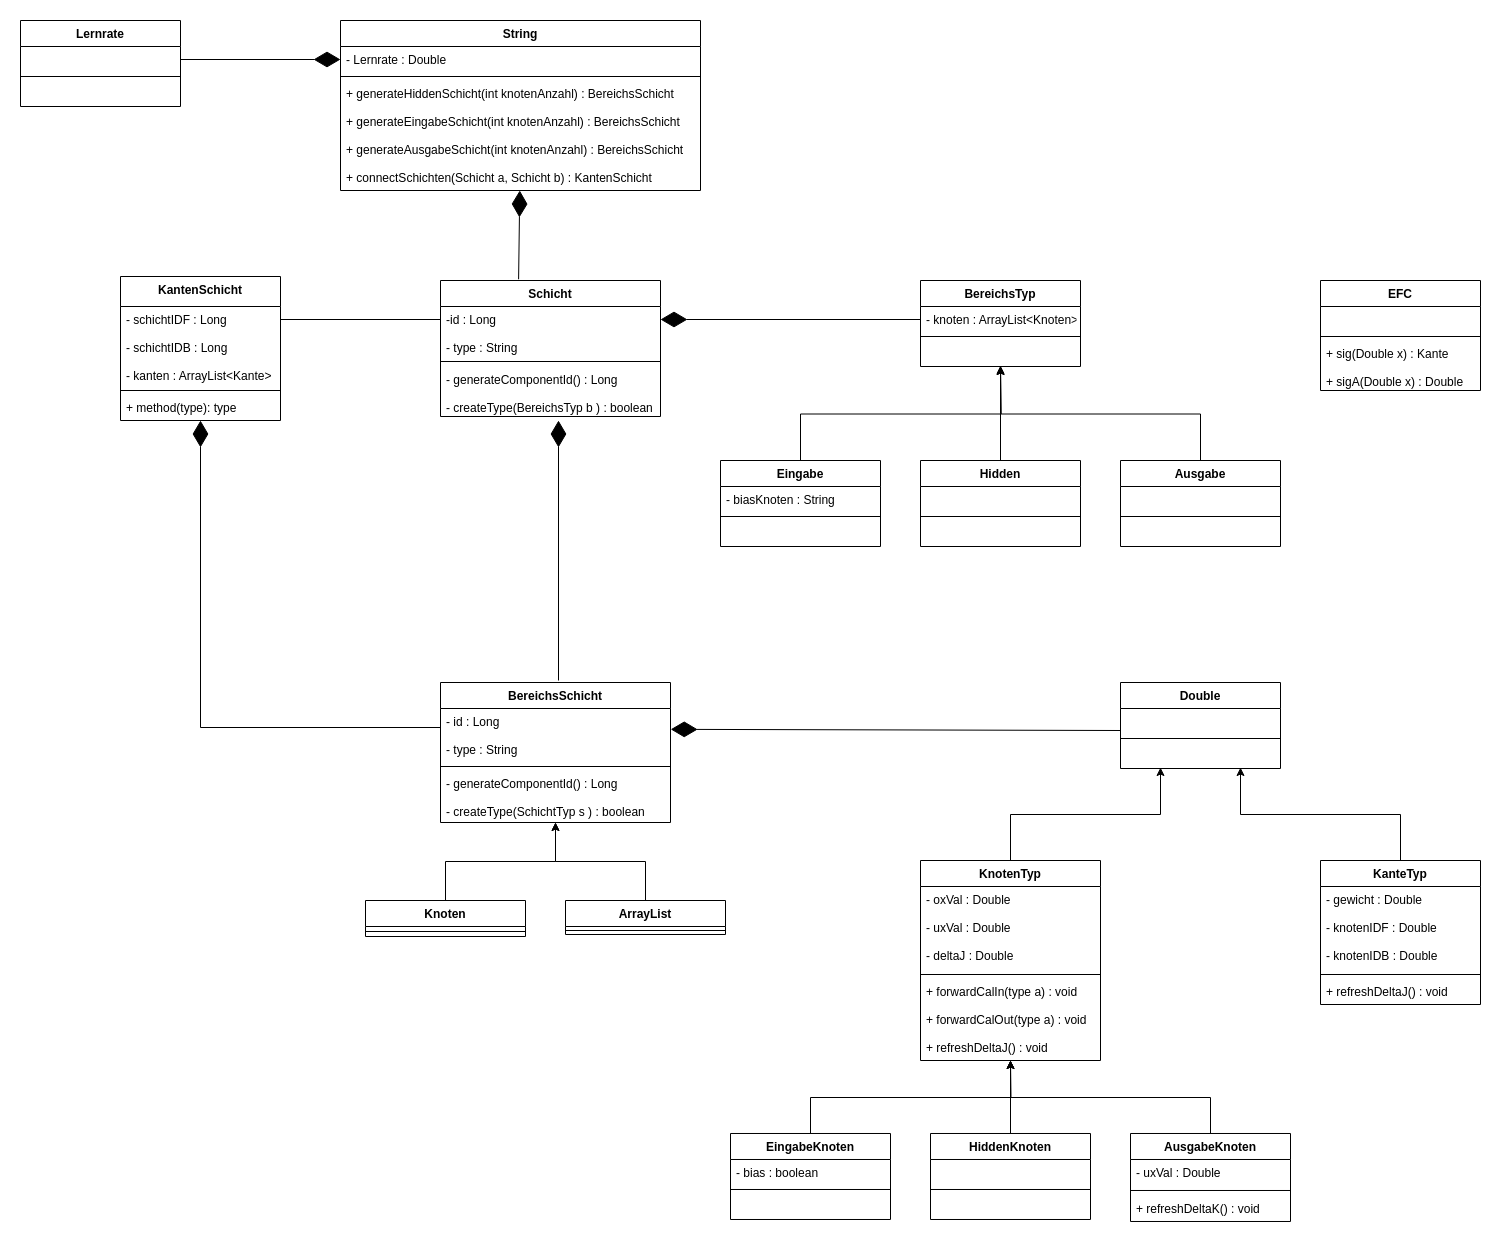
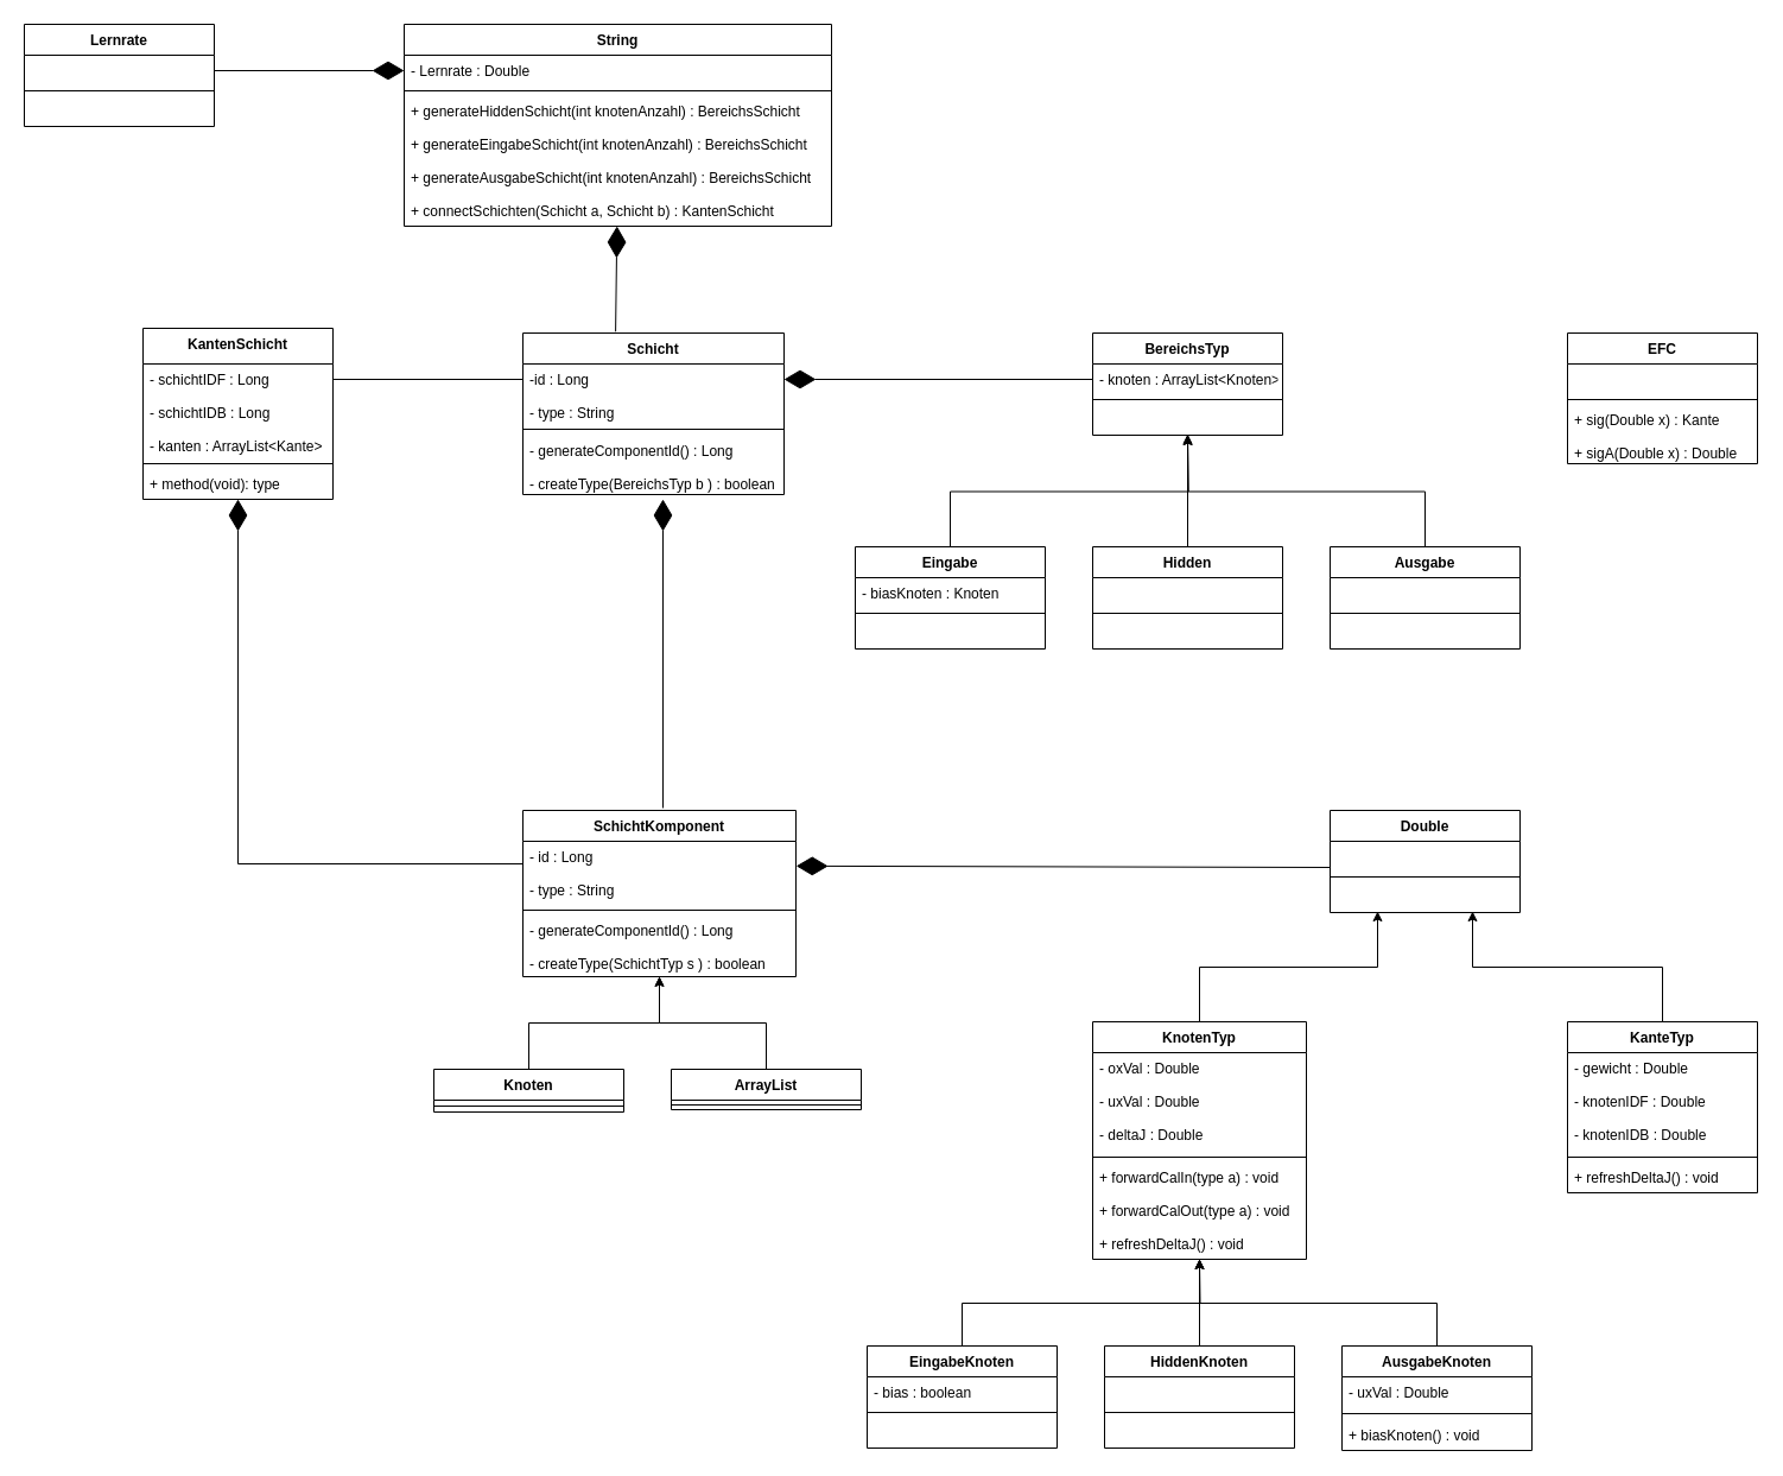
- <mxCell id="79" value="+ method(type): type" style="text;strokeColor=none;fillColor=none;align=left;verticalAlign=top;spacingLeft=4;spacingRight=4;overflow=hidden;rotatable=0;points=[[0,0.5],[1,0.5]];portConstraint=eastwest;" vertex="1" parent="76"><mxGeometry y="118" width="160" height="26" as="geometry" /></mxCell>
+ <mxCell id="79" value="+ method(void): type" style="text;strokeColor=none;fillColor=none;align=left;verticalAlign=top;spacingLeft=4;spacingRight=4;overflow=hidden;rotatable=0;points=[[0,0.5],[1,0.5]];portConstraint=eastwest;" vertex="1" parent="76"><mxGeometry y="118" width="160" height="26" as="geometry" /></mxCell>
- <mxCell id="12" value="- biasKnoten : String" style="text;strokeColor=none;fillColor=none;align=left;verticalAlign=top;spacingLeft=4;spacingRight=4;overflow=hidden;rotatable=0;points=[[0,0.5],[1,0.5]];portConstraint=eastwest;" parent="11" vertex="1"><mxGeometry y="26" width="160" height="26" as="geometry" /></mxCell>
+ <mxCell id="12" value="- biasKnoten : Knoten" style="text;strokeColor=none;fillColor=none;align=left;verticalAlign=top;spacingLeft=4;spacingRight=4;overflow=hidden;rotatable=0;points=[[0,0.5],[1,0.5]];portConstraint=eastwest;" parent="11" vertex="1"><mxGeometry y="26" width="160" height="26" as="geometry" /></mxCell>
- <mxCell id="26" value="BereichsSchicht" style="swimlane;fontStyle=1;align=center;verticalAlign=top;childLayout=stackLayout;horizontal=1;startSize=26;horizontalStack=0;resizeParent=1;resizeParentMax=0;resizeLast=0;collapsible=1;marginBottom=0;" parent="1" vertex="1"><mxGeometry x="440" y="682" width="230" height="140" as="geometry" /></mxCell>
+ <mxCell id="26" value="SchichtKomponent" style="swimlane;fontStyle=1;align=center;verticalAlign=top;childLayout=stackLayout;horizontal=1;startSize=26;horizontalStack=0;resizeParent=1;resizeParentMax=0;resizeLast=0;collapsible=1;marginBottom=0;" parent="1" vertex="1"><mxGeometry x="440" y="682" width="230" height="140" as="geometry" /></mxCell>
- <mxCell id="49" value="+ refreshDeltaK() : void" style="text;strokeColor=none;fillColor=none;align=left;verticalAlign=top;spacingLeft=4;spacingRight=4;overflow=hidden;rotatable=0;points=[[0,0.5],[1,0.5]];portConstraint=eastwest;" parent="46" vertex="1"><mxGeometry y="62" width="160" height="26" as="geometry" /></mxCell>
+ <mxCell id="49" value="+ biasKnoten() : void" style="text;strokeColor=none;fillColor=none;align=left;verticalAlign=top;spacingLeft=4;spacingRight=4;overflow=hidden;rotatable=0;points=[[0,0.5],[1,0.5]];portConstraint=eastwest;" parent="46" vertex="1"><mxGeometry y="62" width="160" height="26" as="geometry" /></mxCell>
